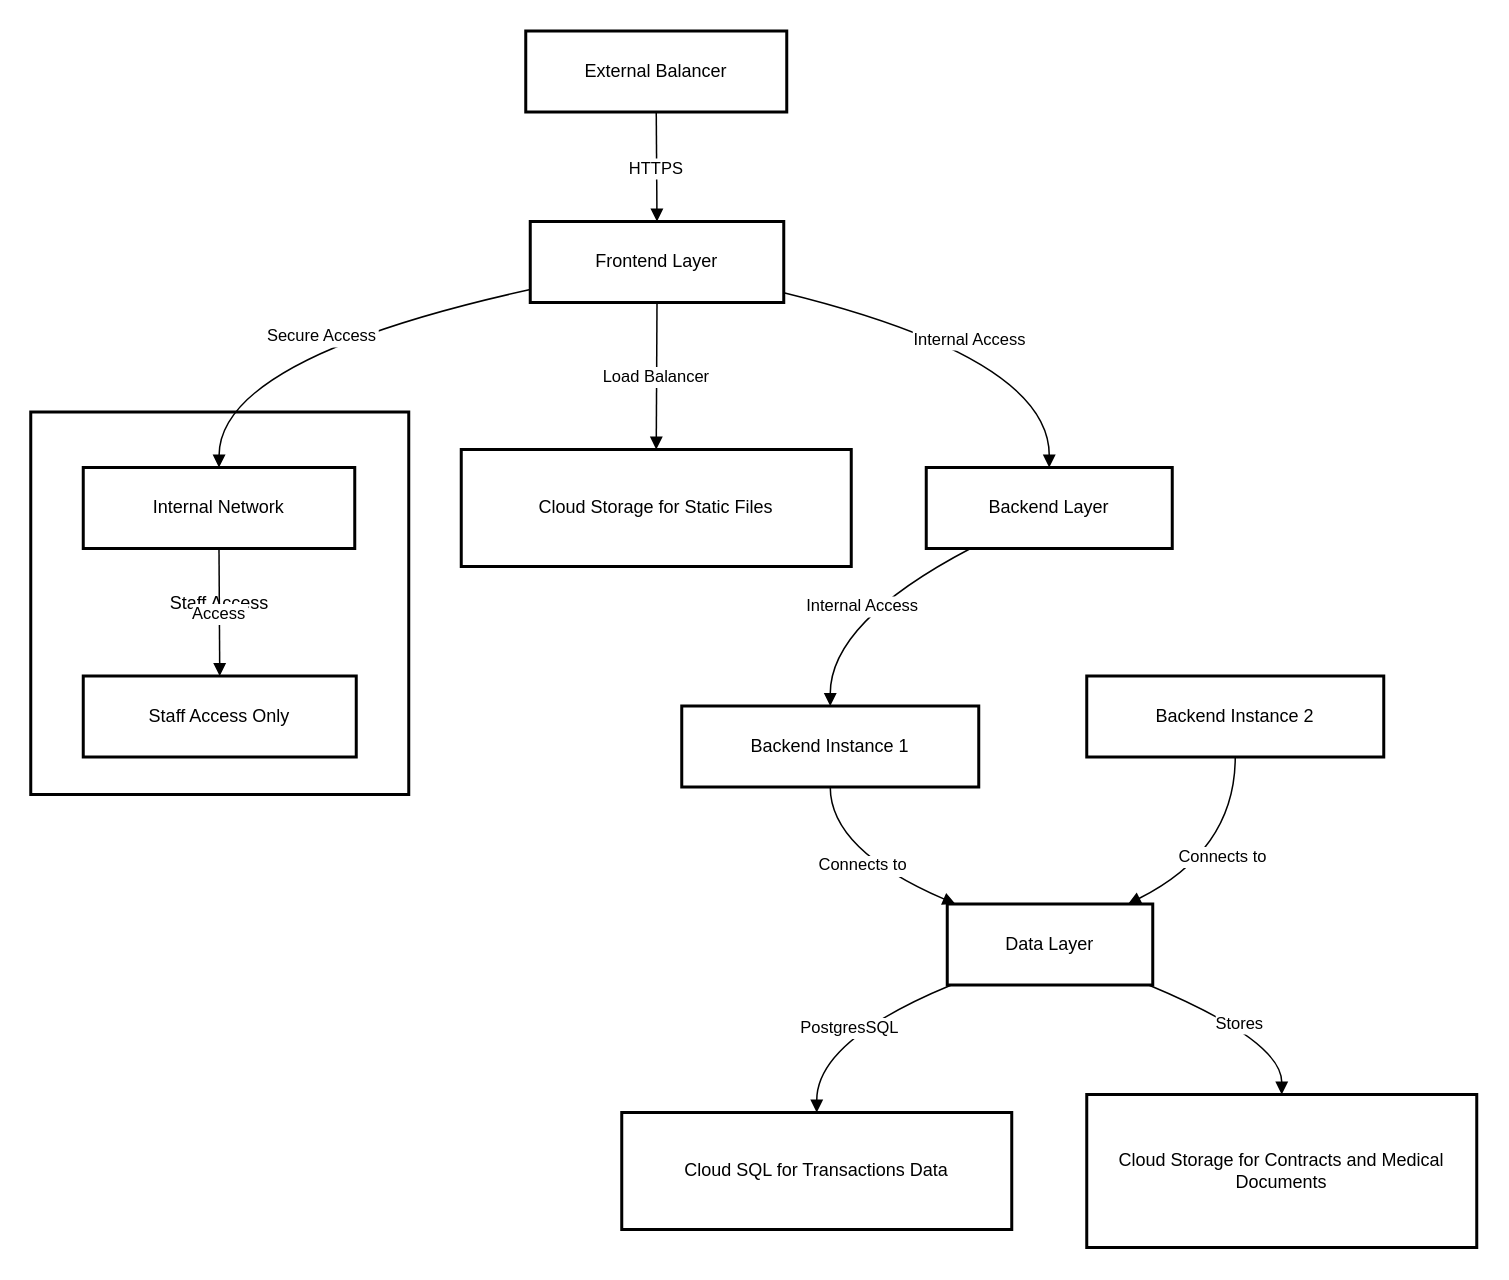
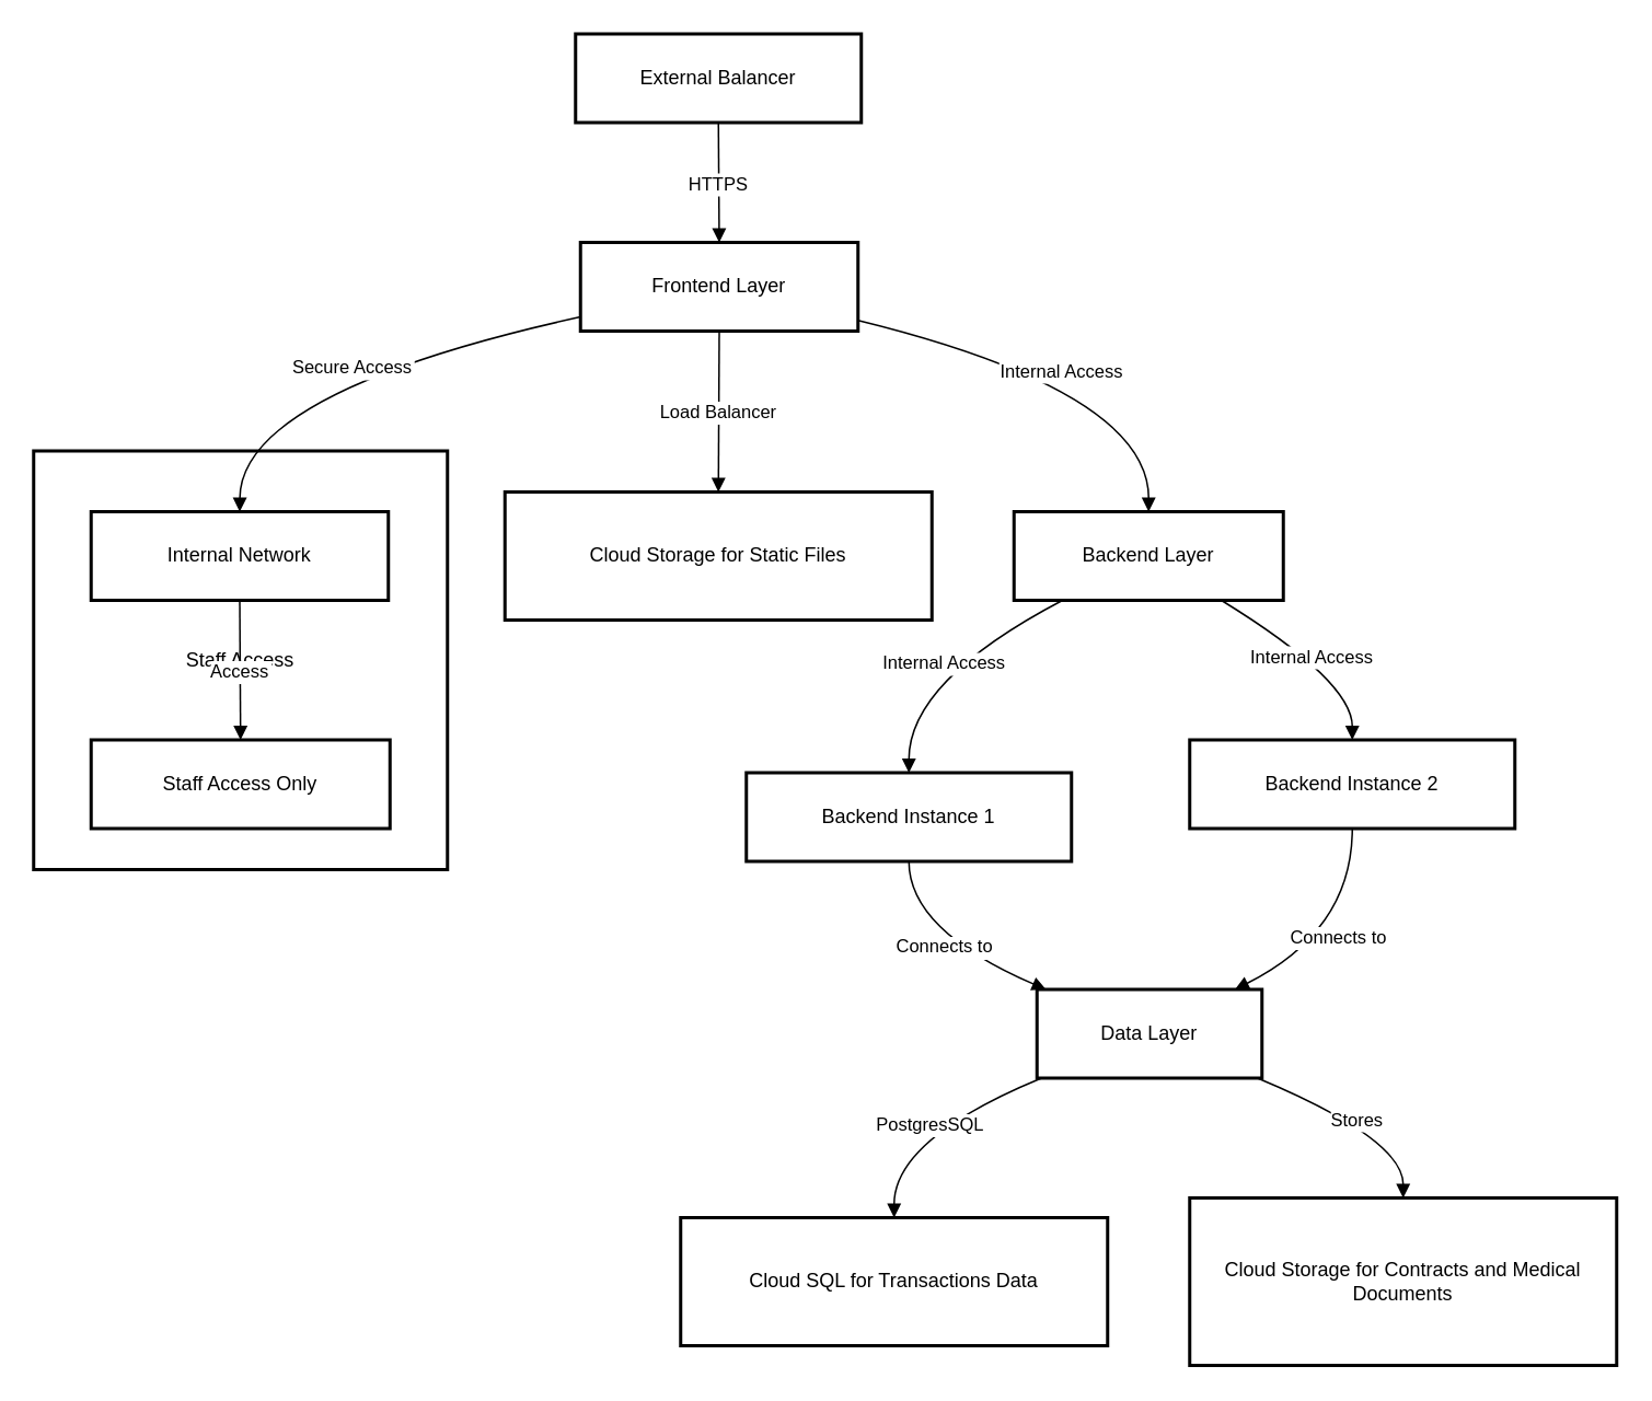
+ <mxCell id="18" value="Internal Access" style="curved=1;startArrow=none;endArrow=block;exitX=0.77;exitY=1;entryX=0.5;entryY=0;" edge="1" parent="1" source="6" target="8"><mxGeometry relative="1" as="geometry"><Array as="points"><mxPoint x="823" y="414" /></Array></mxGeometry></mxCell>
